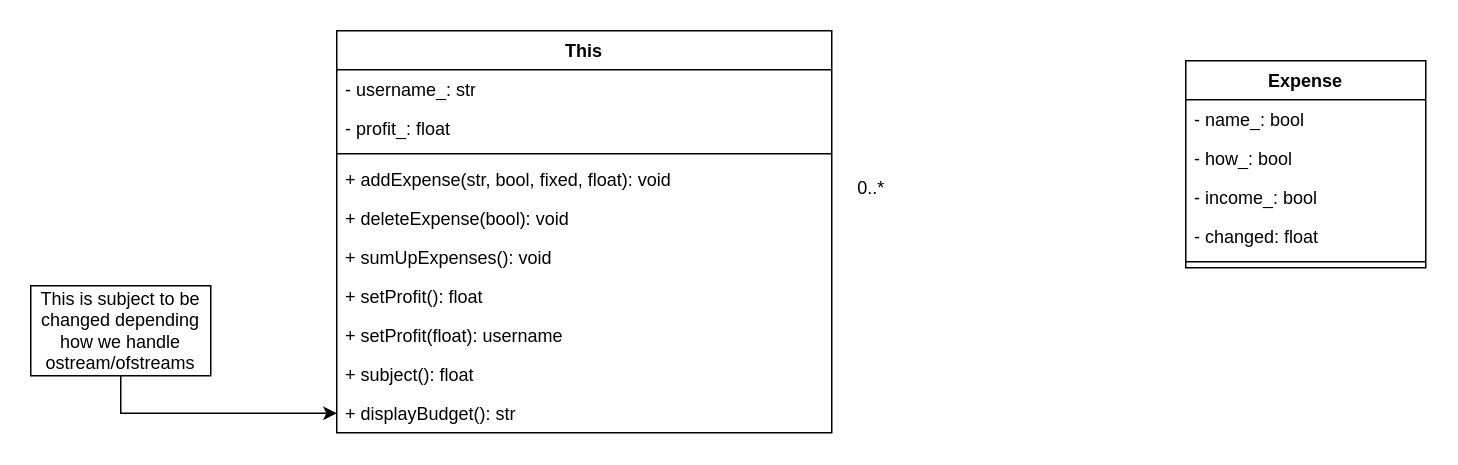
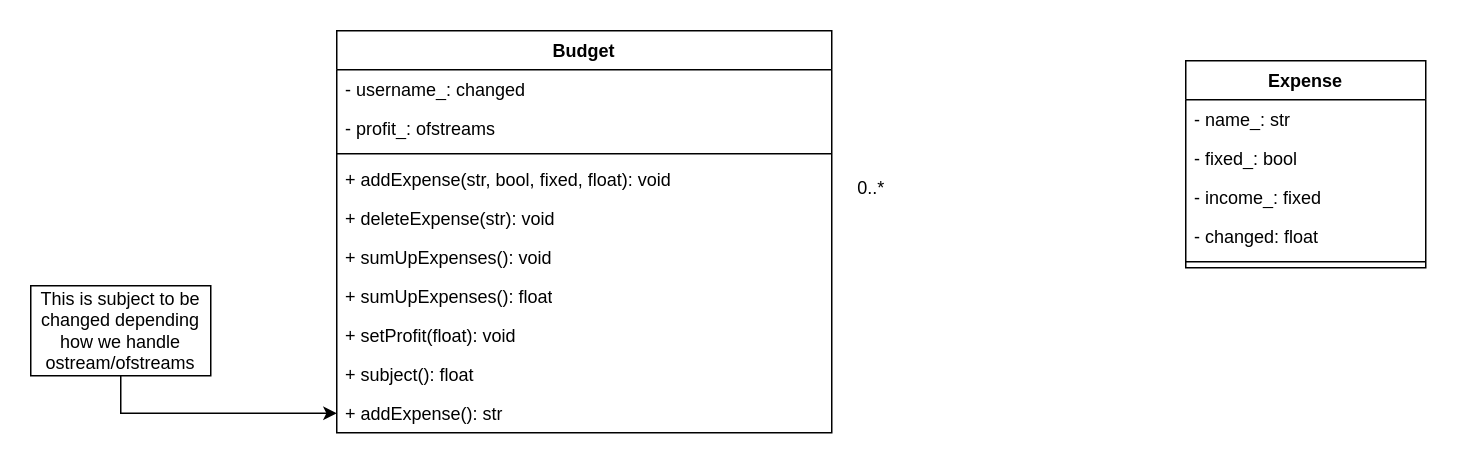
- <mxCell id="8" value="This" style="swimlane;fontStyle=1;align=center;verticalAlign=top;childLayout=stackLayout;horizontal=1;startSize=26;horizontalStack=0;resizeParent=1;resizeParentMax=0;resizeLast=0;collapsible=1;marginBottom=0;whiteSpace=wrap;html=1;" vertex="1" parent="1"><mxGeometry x="224" y="20" width="330" height="268" as="geometry" /></mxCell>
+ <mxCell id="8" value="Budget" style="swimlane;fontStyle=1;align=center;verticalAlign=top;childLayout=stackLayout;horizontal=1;startSize=26;horizontalStack=0;resizeParent=1;resizeParentMax=0;resizeLast=0;collapsible=1;marginBottom=0;whiteSpace=wrap;html=1;" vertex="1" parent="1"><mxGeometry x="224" y="20" width="330" height="268" as="geometry" /></mxCell>
- <mxCell id="9" value="- username_: str " style="text;strokeColor=none;fillColor=none;align=left;verticalAlign=top;spacingLeft=4;spacingRight=4;overflow=hidden;rotatable=0;points=[[0,0.5],[1,0.5]];portConstraint=eastwest;whiteSpace=wrap;html=1;" vertex="1" parent="8"><mxGeometry y="26" width="330" height="26" as="geometry" /></mxCell>
+ <mxCell id="9" value="- username_: changed " style="text;strokeColor=none;fillColor=none;align=left;verticalAlign=top;spacingLeft=4;spacingRight=4;overflow=hidden;rotatable=0;points=[[0,0.5],[1,0.5]];portConstraint=eastwest;whiteSpace=wrap;html=1;" vertex="1" parent="8"><mxGeometry y="26" width="330" height="26" as="geometry" /></mxCell>
- <mxCell id="3" value="- name_: bool" style="text;strokeColor=none;fillColor=none;align=left;verticalAlign=top;spacingLeft=4;spacingRight=4;overflow=hidden;rotatable=0;points=[[0,0.5],[1,0.5]];portConstraint=eastwest;whiteSpace=wrap;html=1;" vertex="1" parent="2"><mxGeometry y="26" width="160" height="26" as="geometry" /></mxCell>
+ <mxCell id="3" value="- name_: str" style="text;strokeColor=none;fillColor=none;align=left;verticalAlign=top;spacingLeft=4;spacingRight=4;overflow=hidden;rotatable=0;points=[[0,0.5],[1,0.5]];portConstraint=eastwest;whiteSpace=wrap;html=1;" vertex="1" parent="2"><mxGeometry y="26" width="160" height="26" as="geometry" /></mxCell>
- <mxCell id="10" value="- profit_: float" style="text;strokeColor=none;fillColor=none;align=left;verticalAlign=top;spacingLeft=4;spacingRight=4;overflow=hidden;rotatable=0;points=[[0,0.5],[1,0.5]];portConstraint=eastwest;whiteSpace=wrap;html=1;" vertex="1" parent="8"><mxGeometry y="52" width="330" height="26" as="geometry" /></mxCell>
+ <mxCell id="10" value="- profit_: ofstreams" style="text;strokeColor=none;fillColor=none;align=left;verticalAlign=top;spacingLeft=4;spacingRight=4;overflow=hidden;rotatable=0;points=[[0,0.5],[1,0.5]];portConstraint=eastwest;whiteSpace=wrap;html=1;" vertex="1" parent="8"><mxGeometry y="52" width="330" height="26" as="geometry" /></mxCell>
- <mxCell id="4" value="- how_: bool" style="text;strokeColor=none;fillColor=none;align=left;verticalAlign=top;spacingLeft=4;spacingRight=4;overflow=hidden;rotatable=0;points=[[0,0.5],[1,0.5]];portConstraint=eastwest;whiteSpace=wrap;html=1;" vertex="1" parent="2"><mxGeometry y="52" width="160" height="26" as="geometry" /></mxCell>
+ <mxCell id="4" value="- fixed_: bool" style="text;strokeColor=none;fillColor=none;align=left;verticalAlign=top;spacingLeft=4;spacingRight=4;overflow=hidden;rotatable=0;points=[[0,0.5],[1,0.5]];portConstraint=eastwest;whiteSpace=wrap;html=1;" vertex="1" parent="2"><mxGeometry y="52" width="160" height="26" as="geometry" /></mxCell>
- <mxCell id="5" value="- income_: bool" style="text;strokeColor=none;fillColor=none;align=left;verticalAlign=top;spacingLeft=4;spacingRight=4;overflow=hidden;rotatable=0;points=[[0,0.5],[1,0.5]];portConstraint=eastwest;whiteSpace=wrap;html=1;" vertex="1" parent="2"><mxGeometry y="78" width="160" height="26" as="geometry" /></mxCell>
+ <mxCell id="5" value="- income_: fixed" style="text;strokeColor=none;fillColor=none;align=left;verticalAlign=top;spacingLeft=4;spacingRight=4;overflow=hidden;rotatable=0;points=[[0,0.5],[1,0.5]];portConstraint=eastwest;whiteSpace=wrap;html=1;" vertex="1" parent="2"><mxGeometry y="78" width="160" height="26" as="geometry" /></mxCell>
- <mxCell id="13" value="+ deleteExpense(bool): void" style="text;strokeColor=none;fillColor=none;align=left;verticalAlign=top;spacingLeft=4;spacingRight=4;overflow=hidden;rotatable=0;points=[[0,0.5],[1,0.5]];portConstraint=eastwest;whiteSpace=wrap;html=1;" vertex="1" parent="8"><mxGeometry y="112" width="330" height="26" as="geometry" /></mxCell>
+ <mxCell id="13" value="+ deleteExpense(str): void" style="text;strokeColor=none;fillColor=none;align=left;verticalAlign=top;spacingLeft=4;spacingRight=4;overflow=hidden;rotatable=0;points=[[0,0.5],[1,0.5]];portConstraint=eastwest;whiteSpace=wrap;html=1;" vertex="1" parent="8"><mxGeometry y="112" width="330" height="26" as="geometry" /></mxCell>
- <mxCell id="15" value="+ setProfit(): float" style="text;strokeColor=none;fillColor=none;align=left;verticalAlign=top;spacingLeft=4;spacingRight=4;overflow=hidden;rotatable=0;points=[[0,0.5],[1,0.5]];portConstraint=eastwest;whiteSpace=wrap;html=1;" vertex="1" parent="8"><mxGeometry y="164" width="330" height="26" as="geometry" /></mxCell>
+ <mxCell id="15" value="+ sumUpExpenses(): float" style="text;strokeColor=none;fillColor=none;align=left;verticalAlign=top;spacingLeft=4;spacingRight=4;overflow=hidden;rotatable=0;points=[[0,0.5],[1,0.5]];portConstraint=eastwest;whiteSpace=wrap;html=1;" vertex="1" parent="8"><mxGeometry y="164" width="330" height="26" as="geometry" /></mxCell>
- <mxCell id="16" value="+ setProfit(float): username" style="text;strokeColor=none;fillColor=none;align=left;verticalAlign=top;spacingLeft=4;spacingRight=4;overflow=hidden;rotatable=0;points=[[0,0.5],[1,0.5]];portConstraint=eastwest;whiteSpace=wrap;html=1;" vertex="1" parent="8"><mxGeometry y="190" width="330" height="26" as="geometry" /></mxCell>
+ <mxCell id="16" value="+ setProfit(float): void" style="text;strokeColor=none;fillColor=none;align=left;verticalAlign=top;spacingLeft=4;spacingRight=4;overflow=hidden;rotatable=0;points=[[0,0.5],[1,0.5]];portConstraint=eastwest;whiteSpace=wrap;html=1;" vertex="1" parent="8"><mxGeometry y="190" width="330" height="26" as="geometry" /></mxCell>
- <mxCell id="18" value="+ displayBudget(): str" style="text;strokeColor=none;fillColor=none;align=left;verticalAlign=top;spacingLeft=4;spacingRight=4;overflow=hidden;rotatable=0;points=[[0,0.5],[1,0.5]];portConstraint=eastwest;whiteSpace=wrap;html=1;" vertex="1" parent="8"><mxGeometry y="242" width="330" height="26" as="geometry" /></mxCell>
+ <mxCell id="18" value="+ addExpense(): str" style="text;strokeColor=none;fillColor=none;align=left;verticalAlign=top;spacingLeft=4;spacingRight=4;overflow=hidden;rotatable=0;points=[[0,0.5],[1,0.5]];portConstraint=eastwest;whiteSpace=wrap;html=1;" vertex="1" parent="8"><mxGeometry y="242" width="330" height="26" as="geometry" /></mxCell>
